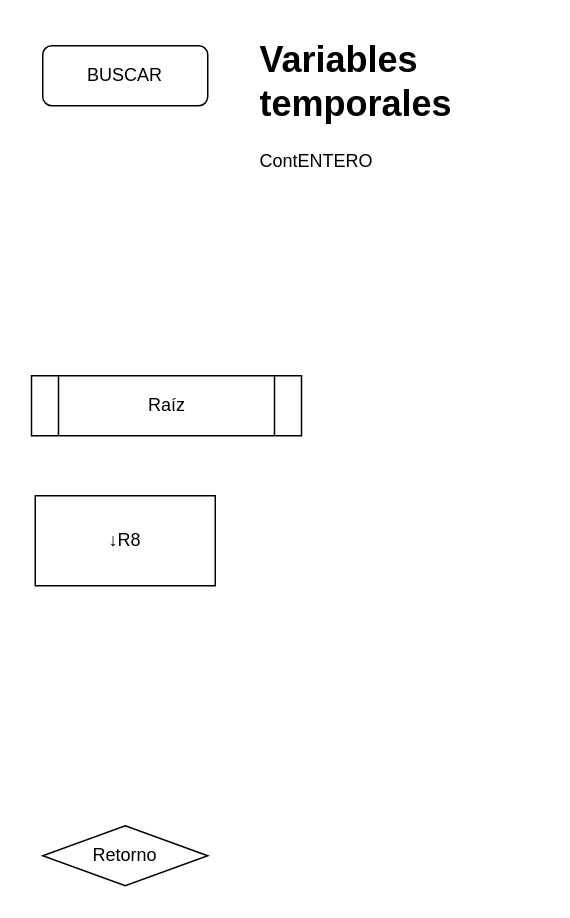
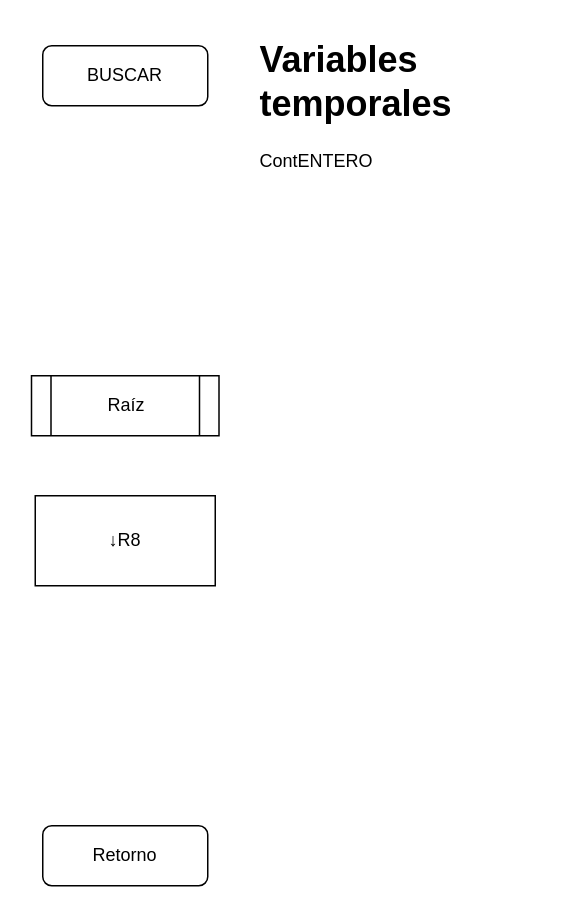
- <mxCell id="4" value="Raíz" style="shape=process;whiteSpace=wrap;html=1;backgroundOutline=1;" vertex="1" parent="1"><mxGeometry x="20.5" y="250" width="180" height="40" as="geometry" /></mxCell>
+ <mxCell id="4" value="Raíz" style="shape=process;whiteSpace=wrap;html=1;backgroundOutline=1;" vertex="1" parent="1"><mxGeometry x="20.5" y="250" width="125" height="40" as="geometry" /></mxCell>
- <mxCell id="3" value="Retorno" style="rhombus;whiteSpace=wrap;html=1;" vertex="1" parent="1"><mxGeometry x="28" y="550" width="110" height="40" as="geometry" /></mxCell>
+ <mxCell id="3" value="Retorno" style="rounded=1;whiteSpace=wrap;html=1;" vertex="1" parent="1"><mxGeometry x="28" y="550" width="110" height="40" as="geometry" /></mxCell>
